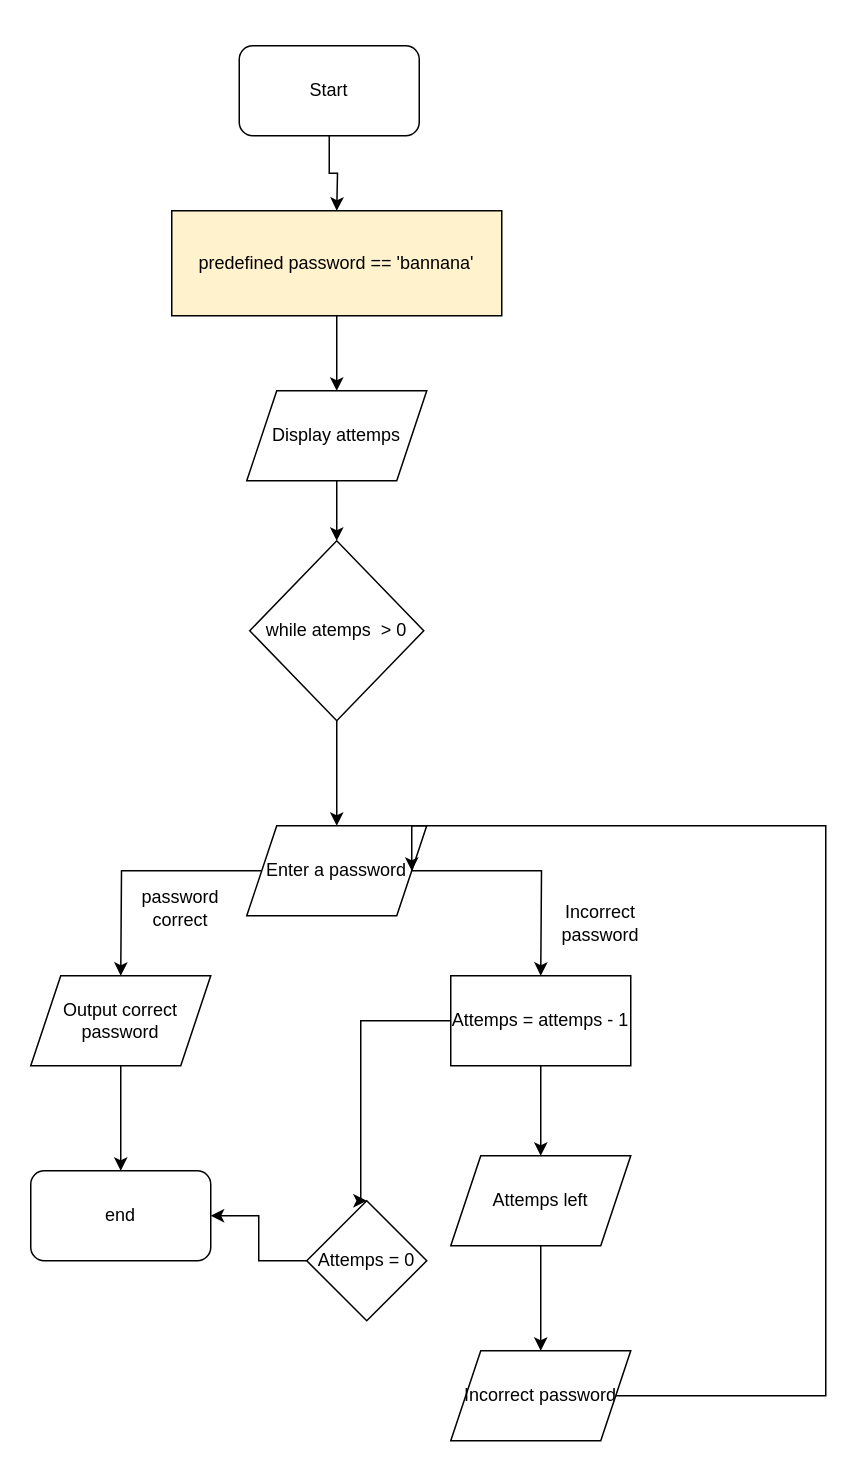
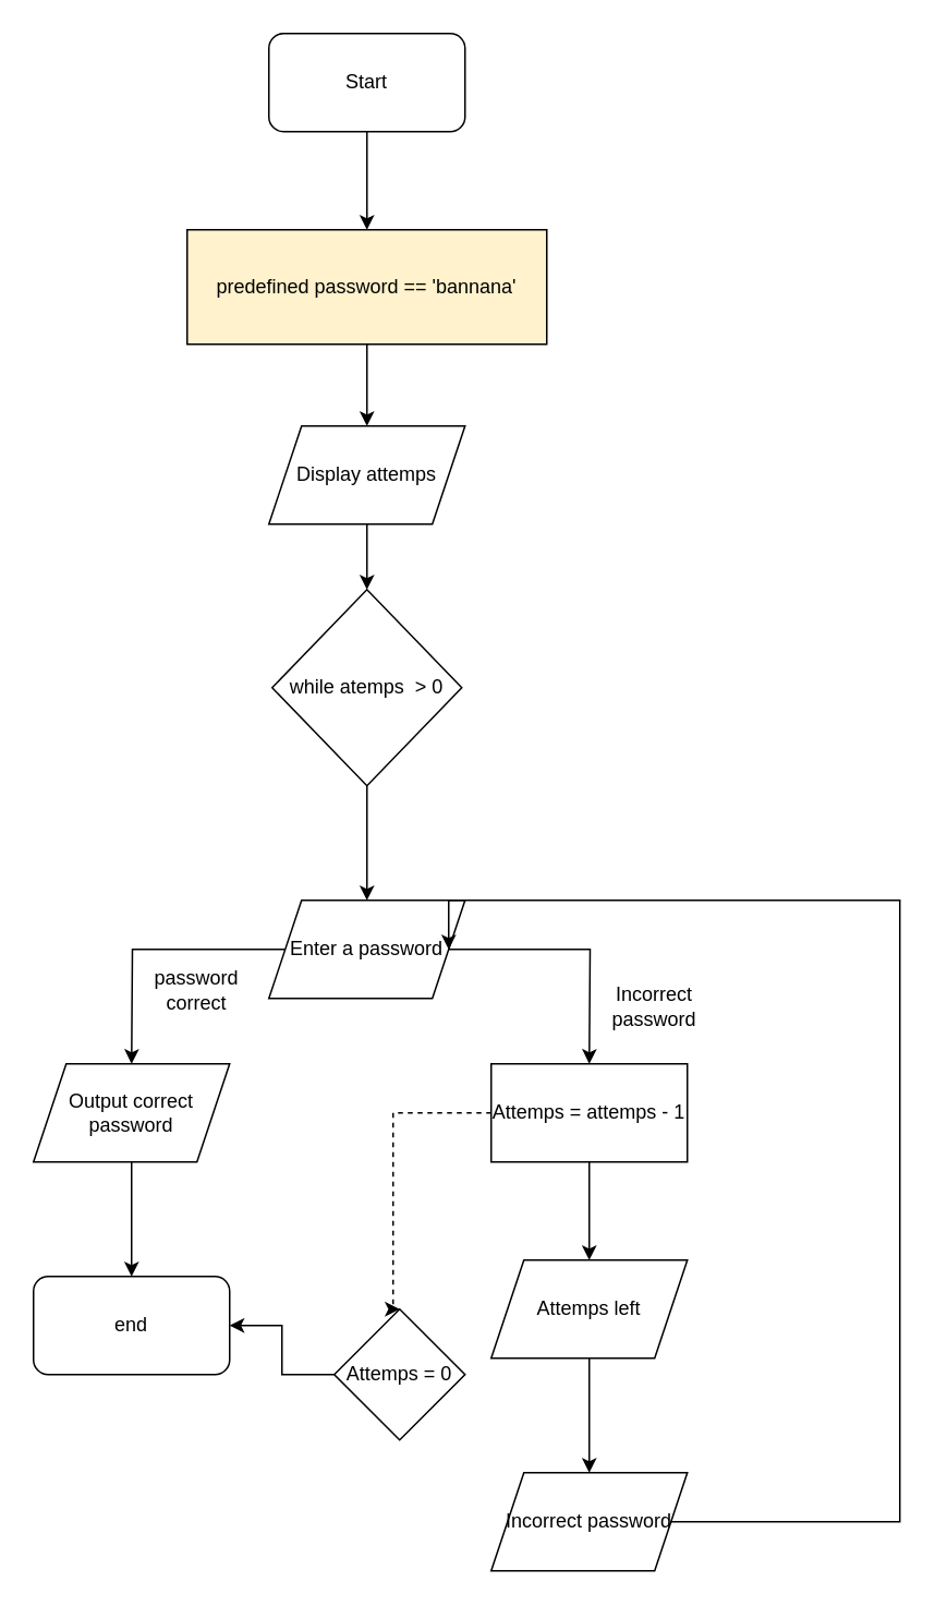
- <mxCell id="3" value="Start" style="rounded=1;whiteSpace=wrap;html=1;" vertex="1" parent="1"><mxGeometry x="159" y="30" width="120" height="60" as="geometry" /></mxCell>
+ <mxCell id="3" value="Start" style="rounded=1;whiteSpace=wrap;html=1;" vertex="1" parent="1"><mxGeometry x="164" y="20" width="120" height="60" as="geometry" /></mxCell>
- <mxCell id="19" style="edgeStyle=orthogonalEdgeStyle;rounded=0;orthogonalLoop=1;jettySize=auto;html=1;entryX=0.5;entryY=0;entryDx=0;entryDy=0;" edge="1" parent="1" source="20" target="24"><mxGeometry relative="1" as="geometry"><Array as="points"><mxPoint x="240" y="680" /><mxPoint x="240" y="800" /></Array></mxGeometry></mxCell>
+ <mxCell id="19" style="edgeStyle=orthogonalEdgeStyle;rounded=0;orthogonalLoop=1;jettySize=auto;html=1;entryX=0.5;entryY=0;entryDx=0;entryDy=0;dashed=1;" edge="1" parent="1" source="20" target="24"><mxGeometry relative="1" as="geometry"><Array as="points"><mxPoint x="240" y="680" /><mxPoint x="240" y="800" /></Array></mxGeometry></mxCell>
